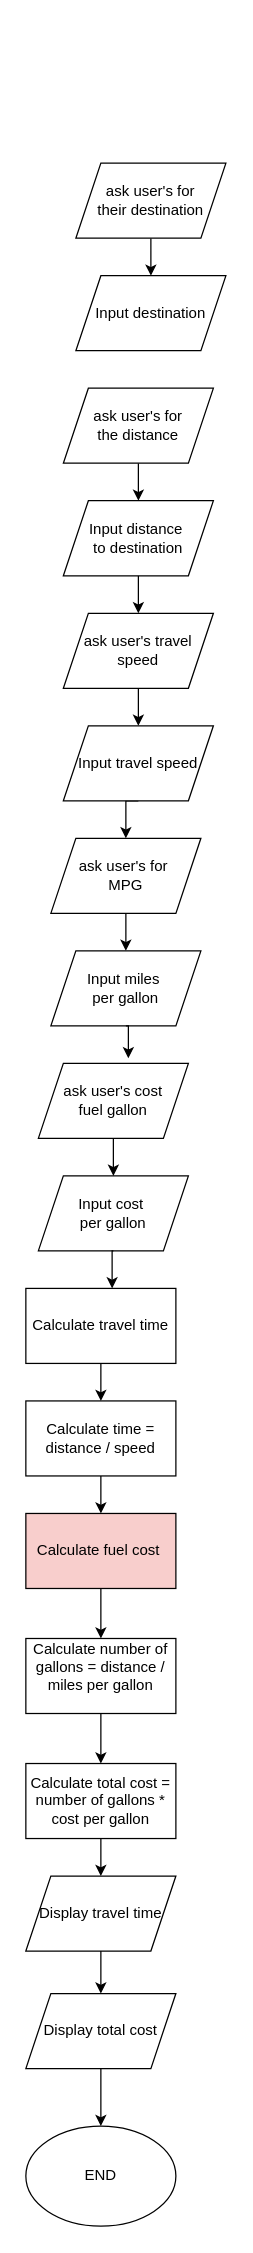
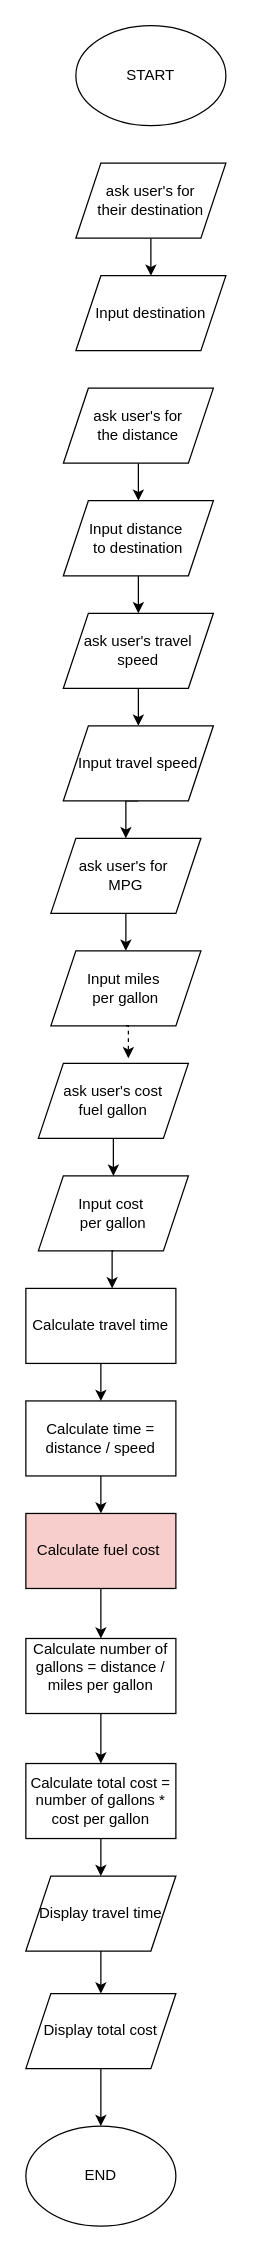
+ <mxCell id="2" value="START" style="ellipse;whiteSpace=wrap;html=1;" vertex="1" parent="1"><mxGeometry x="60" y="20" width="120" height="80" as="geometry" /></mxCell>
- <mxCell id="35" style="edgeStyle=orthogonalEdgeStyle;rounded=0;orthogonalLoop=1;jettySize=auto;html=1;exitX=0.5;exitY=1;exitDx=0;exitDy=0;entryX=0.6;entryY=-0.067;entryDx=0;entryDy=0;entryPerimeter=0;" edge="1" parent="1" source="16" target="18"><mxGeometry relative="1" as="geometry" /></mxCell>
+ <mxCell id="35" style="edgeStyle=orthogonalEdgeStyle;rounded=0;orthogonalLoop=1;jettySize=auto;html=1;exitX=0.5;exitY=1;exitDx=0;exitDy=0;entryX=0.6;entryY=-0.067;entryDx=0;entryDy=0;entryPerimeter=0;dashed=1;" edge="1" parent="1" source="16" target="18"><mxGeometry relative="1" as="geometry" /></mxCell>
